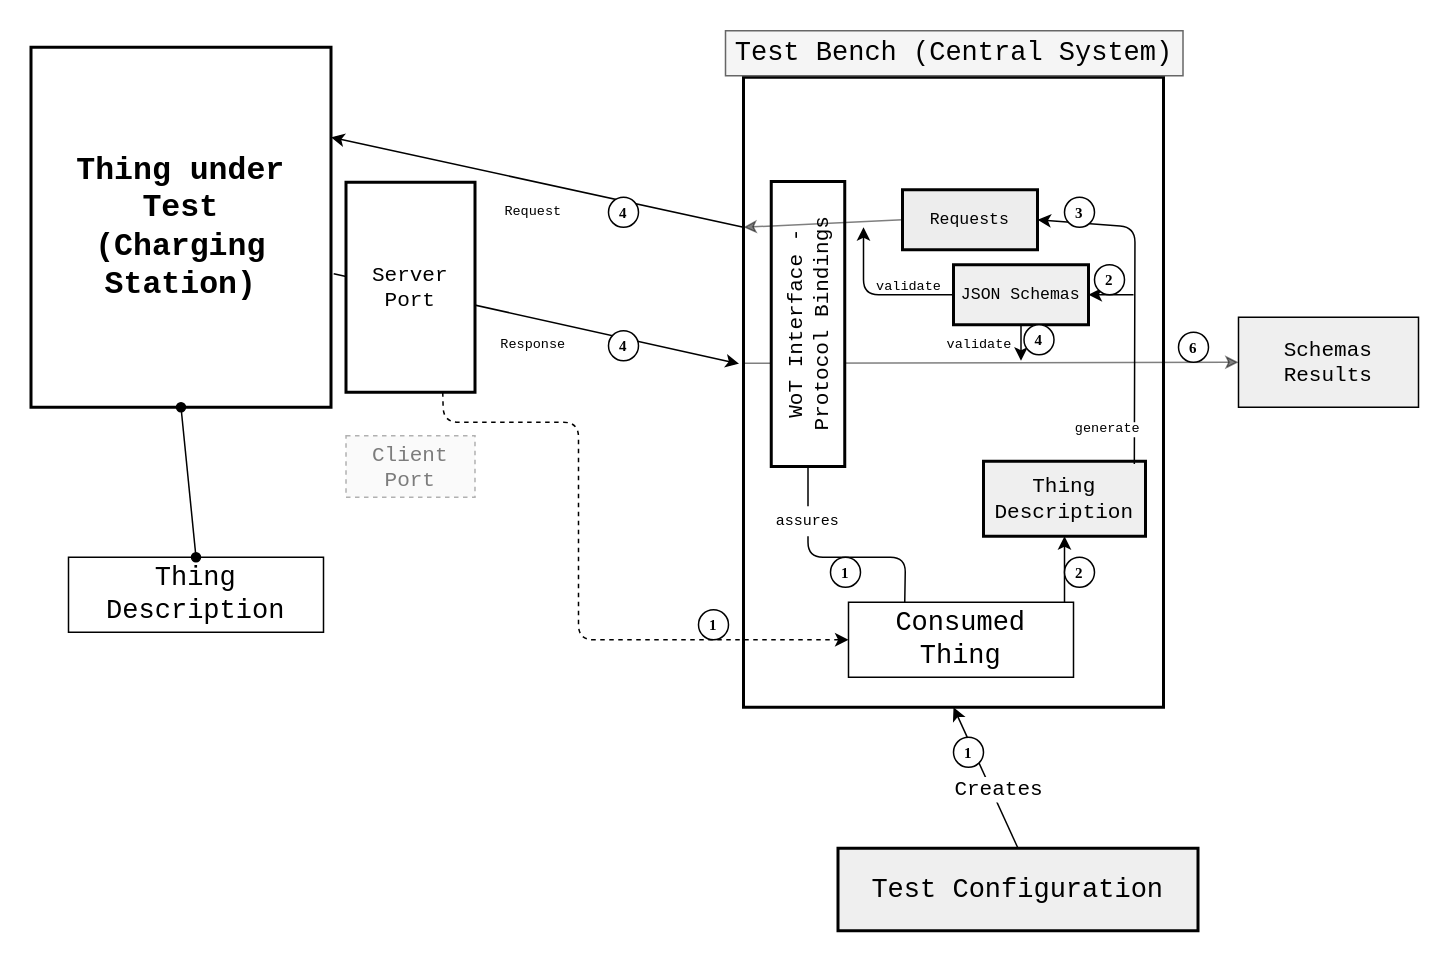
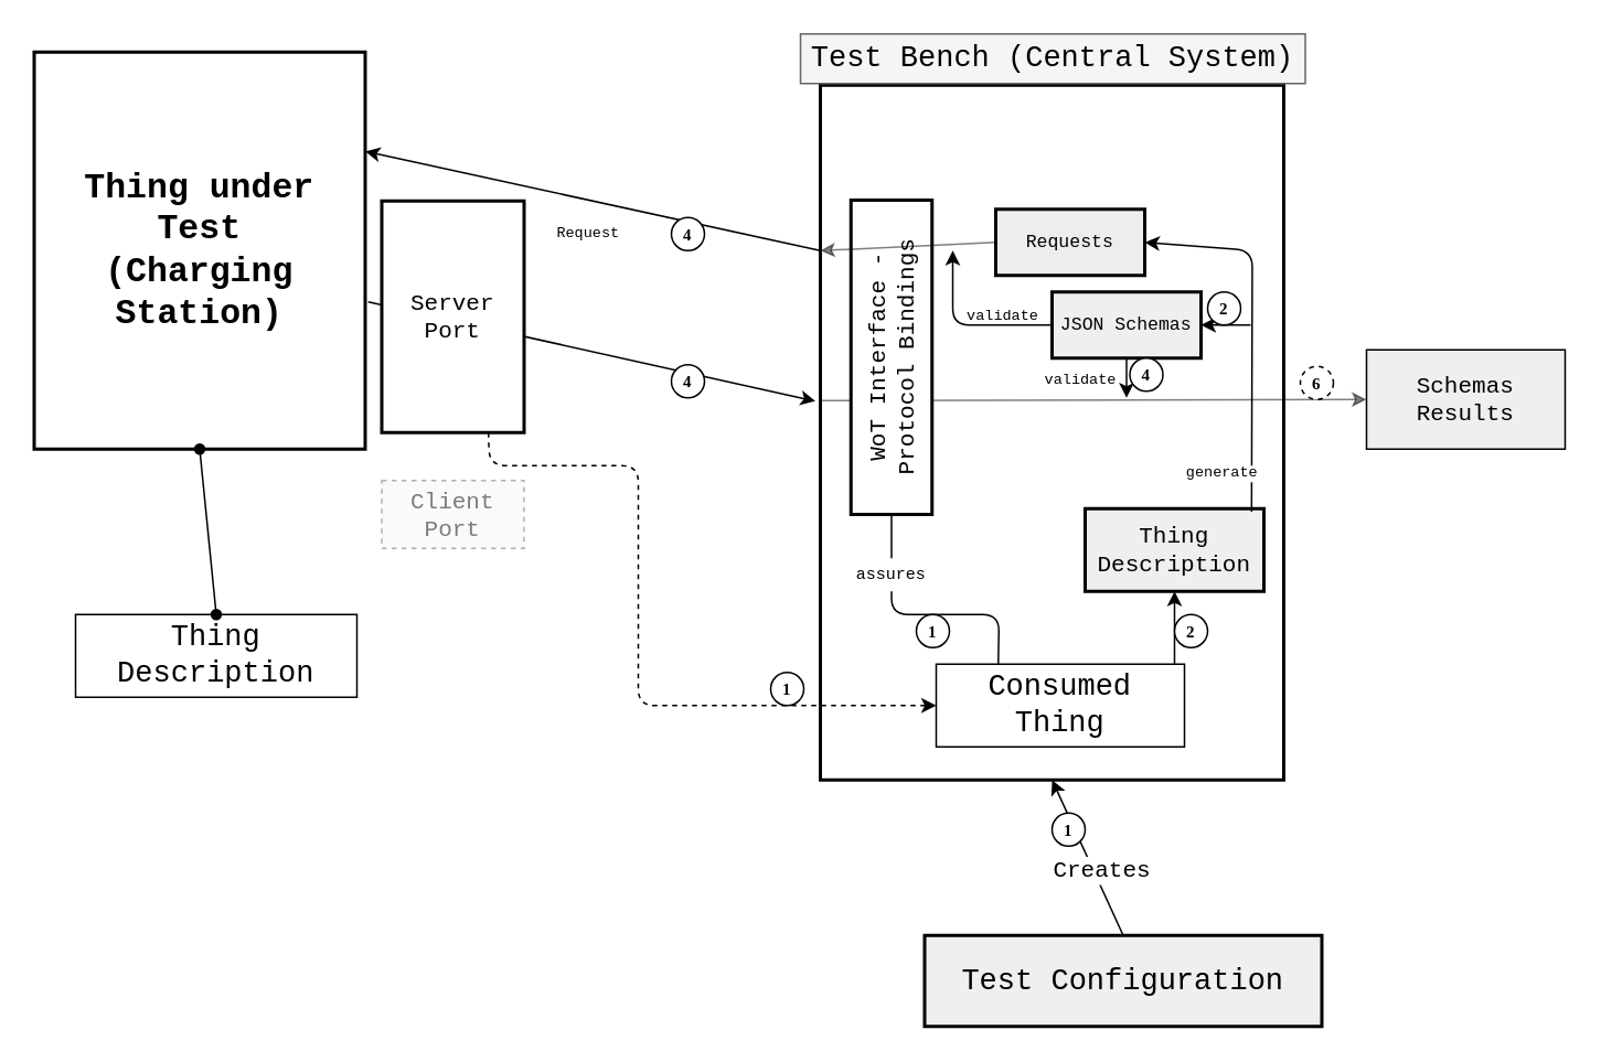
- <mxCell id="34" value="3" style="ellipse;whiteSpace=wrap;html=1;aspect=fixed;strokeColor=#000000;strokeWidth=1;fillColor=#ffffff;fontFamily=Comic Sans MS;fontSize=10;fontColor=#000000;align=center;fontStyle=1;verticalAlign=middle;" vertex="1" parent="1"><mxGeometry x="709" y="131" width="20" height="20" as="geometry" /></mxCell>
- <mxCell id="31" value="Response" style="text;html=1;strokeColor=none;fillColor=none;align=center;verticalAlign=middle;whiteSpace=wrap;fontFamily=Courier New;fontSize=9;fontColor=#000000;" vertex="1" parent="1"><mxGeometry x="335" y="220" width="40" height="20" as="geometry" /></mxCell>
- <mxCell id="35" value="6" style="ellipse;whiteSpace=wrap;html=1;aspect=fixed;strokeColor=#000000;strokeWidth=1;fillColor=#ffffff;fontFamily=Comic Sans MS;fontSize=10;fontColor=#000000;align=center;fontStyle=1;verticalAlign=middle;" vertex="1" parent="1"><mxGeometry x="785" y="221" width="20" height="20" as="geometry" /></mxCell>
+ <mxCell id="35" value="6" style="ellipse;whiteSpace=wrap;html=1;aspect=fixed;strokeColor=#000000;strokeWidth=1;fillColor=#ffffff;fontFamily=Comic Sans MS;fontSize=10;fontColor=#000000;align=center;fontStyle=1;verticalAlign=middle;dashed=1;" vertex="1" parent="1"><mxGeometry x="785" y="221" width="20" height="20" as="geometry" /></mxCell>
